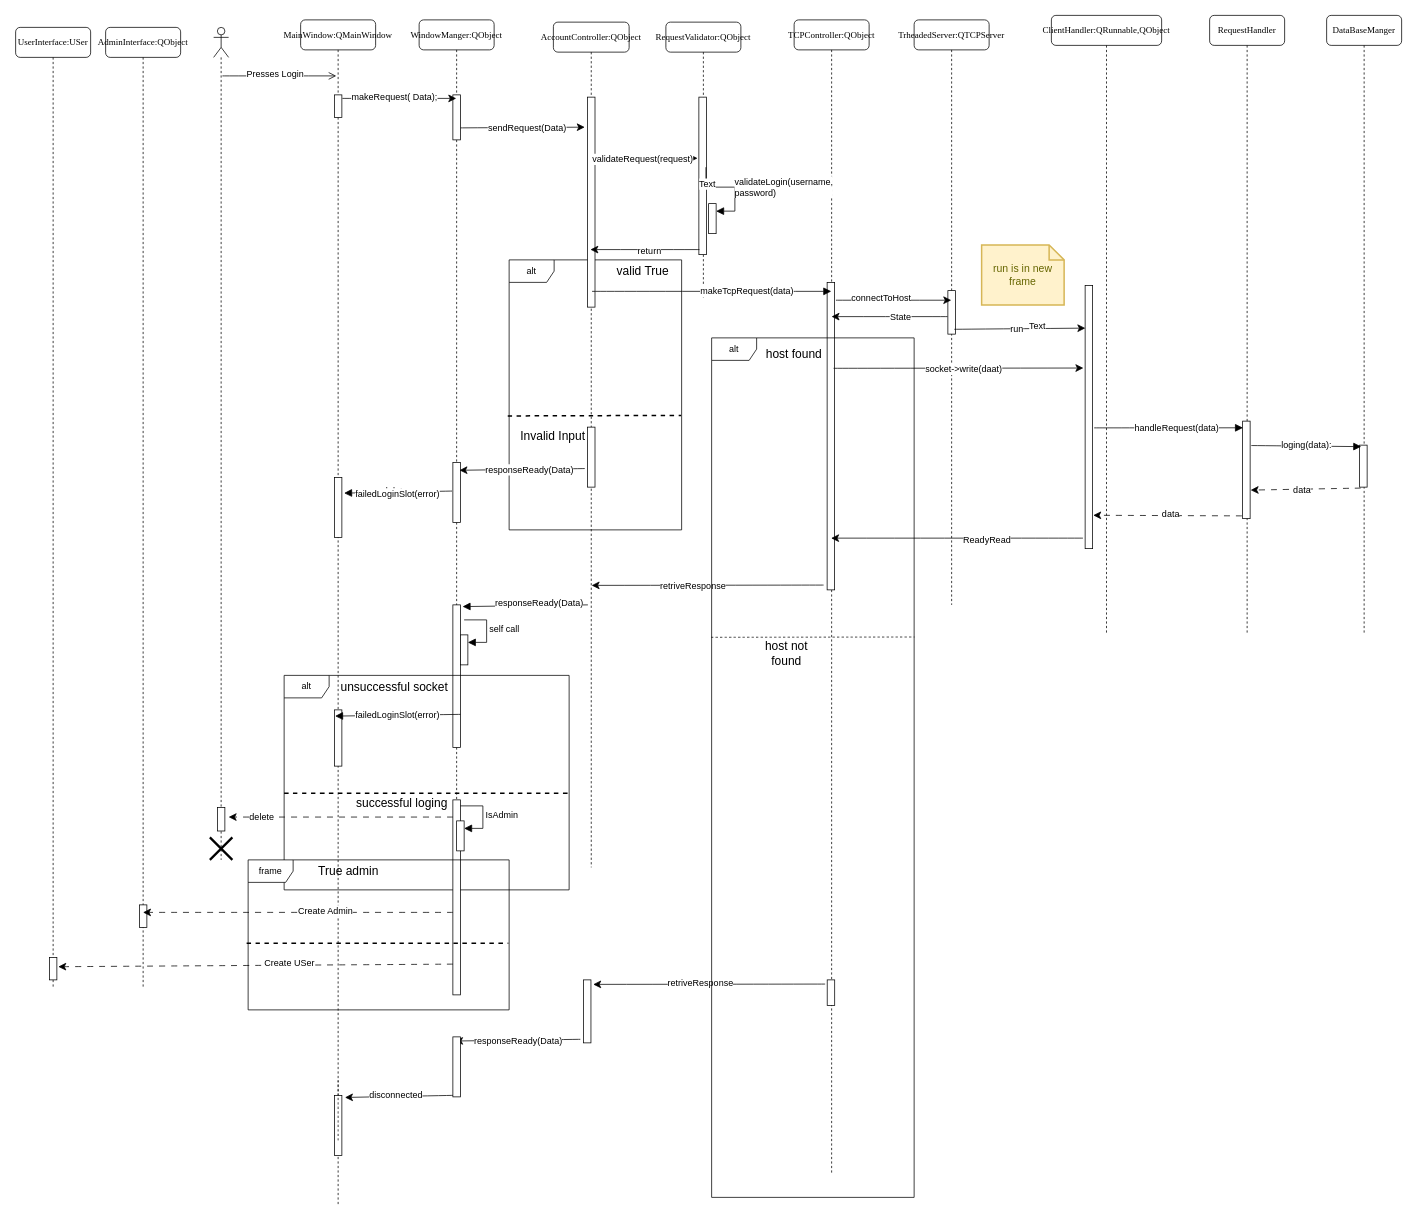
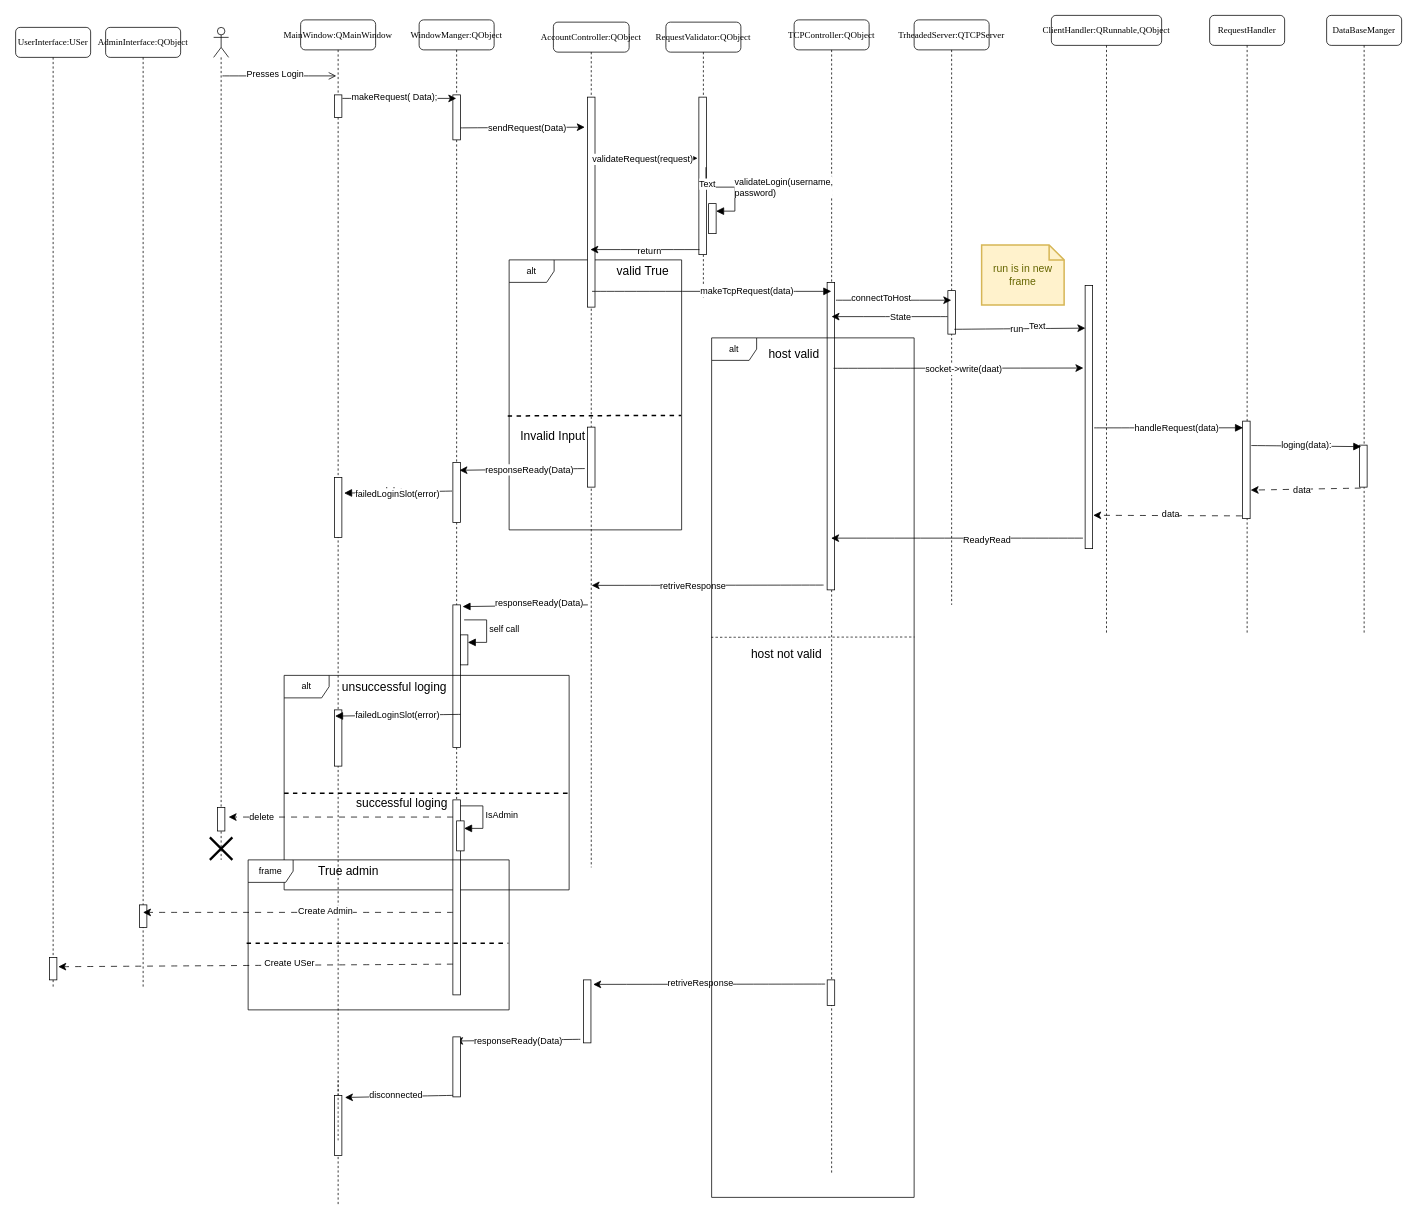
- <mxCell id="82" value="host found" style="text;html=1;align=center;verticalAlign=middle;whiteSpace=wrap;rounded=0;fontSize=16;" vertex="1" parent="1"><mxGeometry x="1008" y="456" width="100" height="30" as="geometry" /></mxCell>
+ <mxCell id="82" value="host valid" style="text;html=1;align=center;verticalAlign=middle;whiteSpace=wrap;rounded=0;fontSize=16;" vertex="1" parent="1"><mxGeometry x="1008" y="456" width="100" height="30" as="geometry" /></mxCell>
- <mxCell id="83" value="host not found" style="text;html=1;align=center;verticalAlign=middle;whiteSpace=wrap;rounded=0;fontSize=16;" vertex="1" parent="1"><mxGeometry x="998" y="856" width="100" height="30" as="geometry" /></mxCell>
+ <mxCell id="83" value="host not valid" style="text;html=1;align=center;verticalAlign=middle;whiteSpace=wrap;rounded=0;fontSize=16;" vertex="1" parent="1"><mxGeometry x="998" y="856" width="100" height="30" as="geometry" /></mxCell>
- <mxCell id="90" value="&amp;nbsp;unsuccessful socket" style="text;html=1;align=center;verticalAlign=middle;whiteSpace=wrap;rounded=0;fontSize=16;" vertex="1" parent="1"><mxGeometry x="448" y="900" width="150" height="30" as="geometry" /></mxCell>
+ <mxCell id="90" value="&amp;nbsp;unsuccessful loging" style="text;html=1;align=center;verticalAlign=middle;whiteSpace=wrap;rounded=0;fontSize=16;" vertex="1" parent="1"><mxGeometry x="448" y="900" width="150" height="30" as="geometry" /></mxCell>
